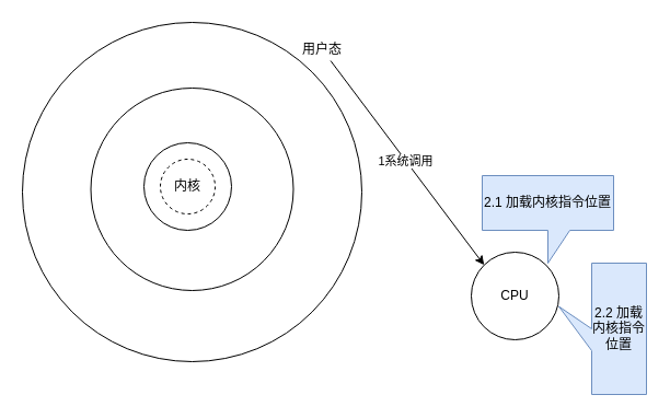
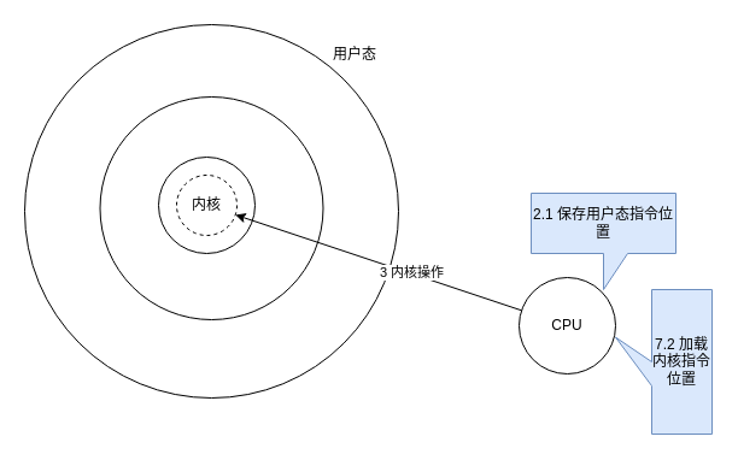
- <mxCell id="7" style="rounded=0;orthogonalLoop=1;jettySize=auto;html=1;entryX=0;entryY=0;entryDx=0;entryDy=0;" edge="1" parent="1" source="9" target="12"><mxGeometry relative="1" as="geometry" /></mxCell>
- <mxCell id="8" value="1系统调用" style="edgeLabel;html=1;align=center;verticalAlign=middle;resizable=0;points=[];" vertex="1" connectable="0" parent="7"><mxGeometry x="-0.022" relative="1" as="geometry"><mxPoint as="offset" /></mxGeometry></mxCell>
- <mxCell id="13" value="2.1 加载内核指令位置" style="shape=callout;whiteSpace=wrap;html=1;perimeter=calloutPerimeter;fillColor=#dae8fc;strokeColor=#6c8ebf;" vertex="1" parent="1"><mxGeometry x="440" y="160" width="120" height="80" as="geometry" /></mxCell>
+ <mxCell id="13" value="2.1 保存用户态指令位置" style="shape=callout;whiteSpace=wrap;html=1;perimeter=calloutPerimeter;fillColor=#dae8fc;strokeColor=#6c8ebf;" vertex="1" parent="1"><mxGeometry x="440" y="160" width="120" height="80" as="geometry" /></mxCell>
+ <mxCell id="10" style="edgeStyle=none;rounded=0;orthogonalLoop=1;jettySize=auto;html=1;" edge="1" parent="1" source="12" target="6"><mxGeometry relative="1" as="geometry" /></mxCell>
+ <mxCell id="11" value="3 内核操作" style="edgeLabel;html=1;align=center;verticalAlign=middle;resizable=0;points=[];" vertex="1" connectable="0" parent="10"><mxGeometry x="-0.225" y="-1" relative="1" as="geometry"><mxPoint as="offset" /></mxGeometry></mxCell>
- <mxCell id="14" value="2.2 加载内核指令位置" style="shape=callout;whiteSpace=wrap;html=1;perimeter=calloutPerimeter;position2=0.33;direction=south;fillColor=#dae8fc;strokeColor=#6c8ebf;" vertex="1" parent="1"><mxGeometry x="510" y="240" width="80" height="120" as="geometry" /></mxCell>
+ <mxCell id="14" value="7.2 加载内核指令位置" style="shape=callout;whiteSpace=wrap;html=1;perimeter=calloutPerimeter;position2=0.33;direction=south;fillColor=#dae8fc;strokeColor=#6c8ebf;" vertex="1" parent="1"><mxGeometry x="510" y="240" width="80" height="120" as="geometry" /></mxCell>
